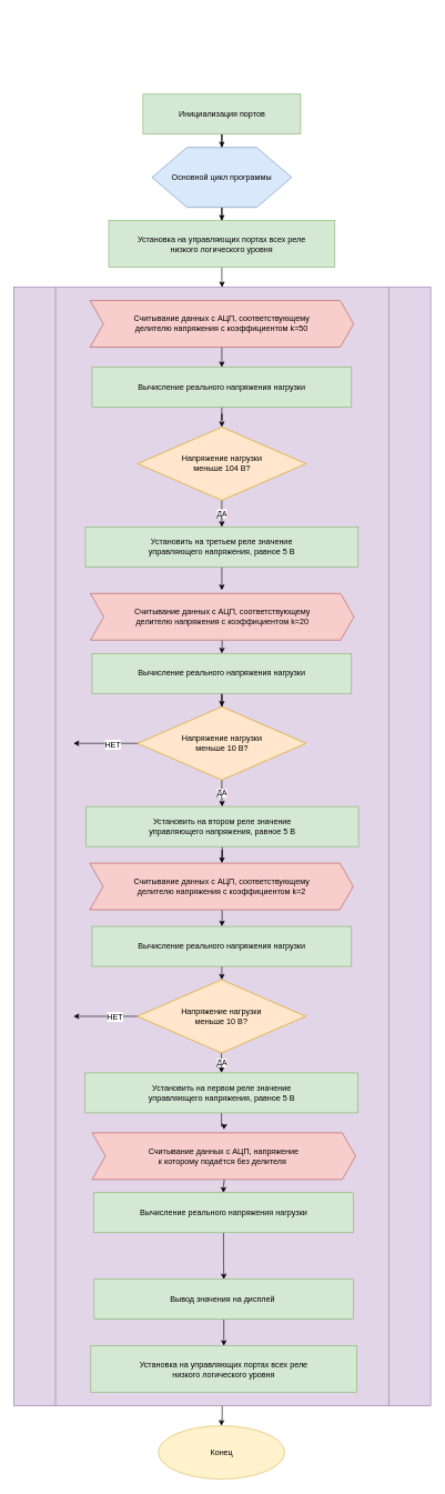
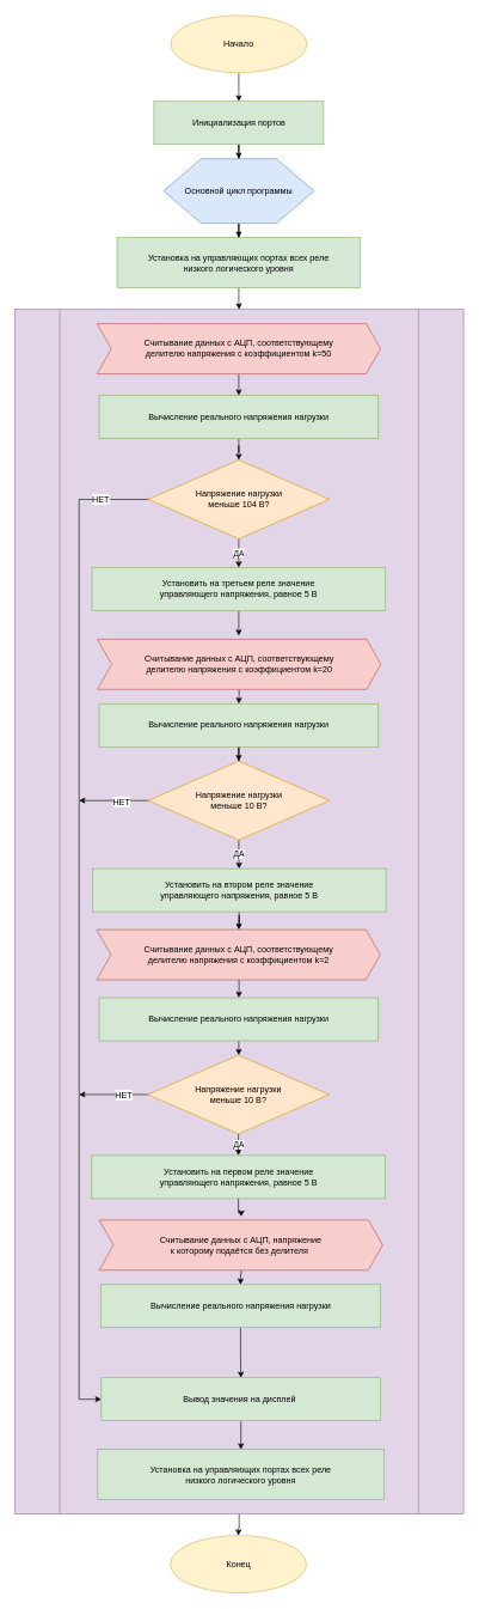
+ <mxCell id="3" value="Начало" style="ellipse;whiteSpace=wrap;html=1;fillColor=#fff2cc;strokeColor=#d6b656;" parent="1" vertex="1"><mxGeometry x="238" y="20" width="190" height="80" as="geometry" /></mxCell>
+ <mxCell id="2" value="" style="edgeStyle=orthogonalEdgeStyle;rounded=0;orthogonalLoop=1;jettySize=auto;html=1;" parent="1" source="3" target="5" edge="1"><mxGeometry relative="1" as="geometry" /></mxCell>
+ <mxCell id="17" style="edgeStyle=orthogonalEdgeStyle;rounded=0;orthogonalLoop=1;jettySize=auto;html=1;entryX=0;entryY=0.5;entryDx=0;entryDy=0;" edge="1" parent="1" source="19" target="44"><mxGeometry relative="1" as="geometry"><Array as="points"><mxPoint x="110" y="695" /><mxPoint x="110" y="1950" /></Array></mxGeometry></mxCell>
+ <mxCell id="18" value="НЕТ" style="text;html=1;resizable=0;points=[];align=center;verticalAlign=middle;labelBackgroundColor=#ffffff;" vertex="1" connectable="0" parent="17"><mxGeometry x="-0.901" y="-1" relative="1" as="geometry"><mxPoint x="1" as="offset" /></mxGeometry></mxCell>
